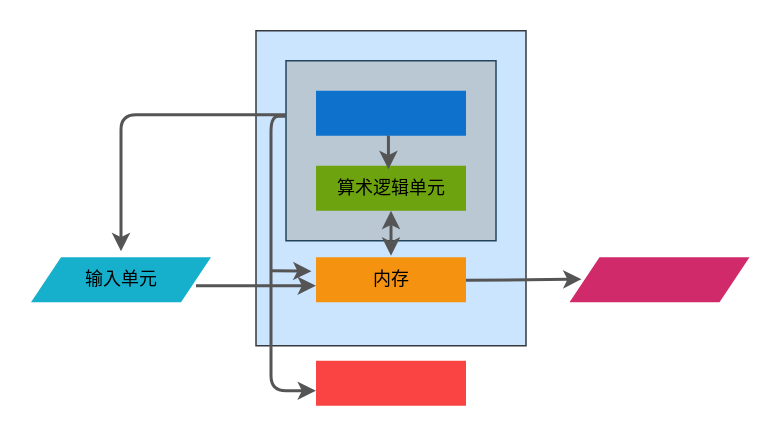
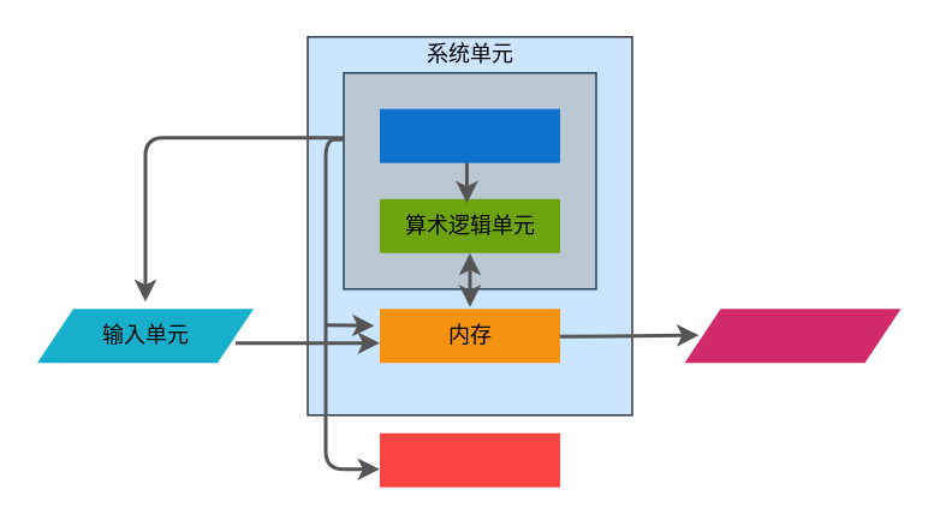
+ <mxCell id="18" value="&lt;font color=&quot;#000000&quot;&gt;系统单元&lt;/font&gt;" style="text;html=1;align=center;verticalAlign=middle;resizable=0;points=[];autosize=1;" parent="1" vertex="1"><mxGeometry x="230" y="20" width="60" height="20" as="geometry" /></mxCell>
